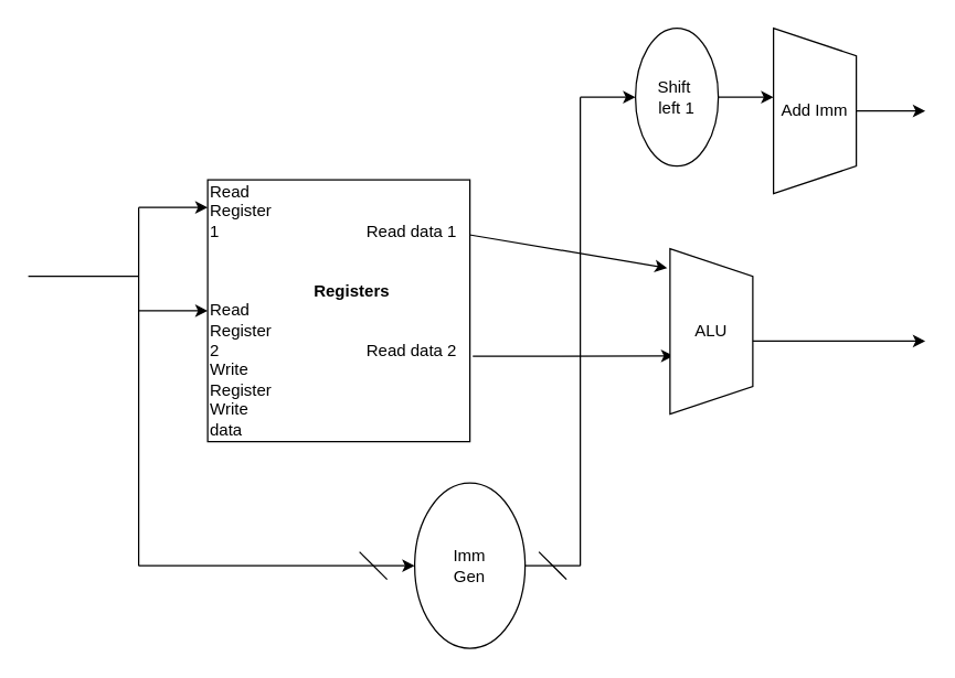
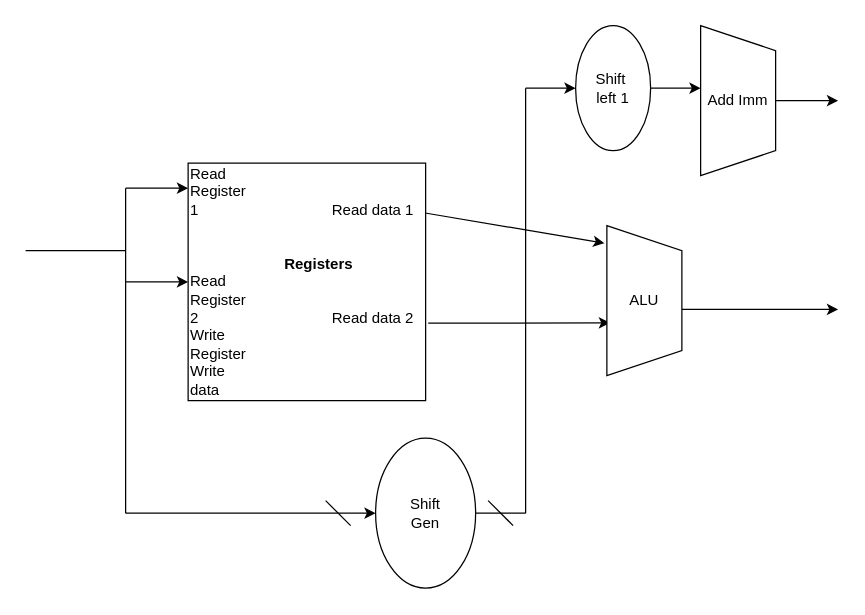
- <mxCell id="6" value="Imm&lt;div&gt;Gen&lt;/div&gt;" style="ellipse;whiteSpace=wrap;html=1;direction=south;" vertex="1" parent="1"><mxGeometry x="300" y="350" width="80" height="120" as="geometry" /></mxCell>
+ <mxCell id="6" value="Shift&lt;div&gt;Gen&lt;/div&gt;" style="ellipse;whiteSpace=wrap;html=1;direction=south;" vertex="1" parent="1"><mxGeometry x="300" y="350" width="80" height="120" as="geometry" /></mxCell>
